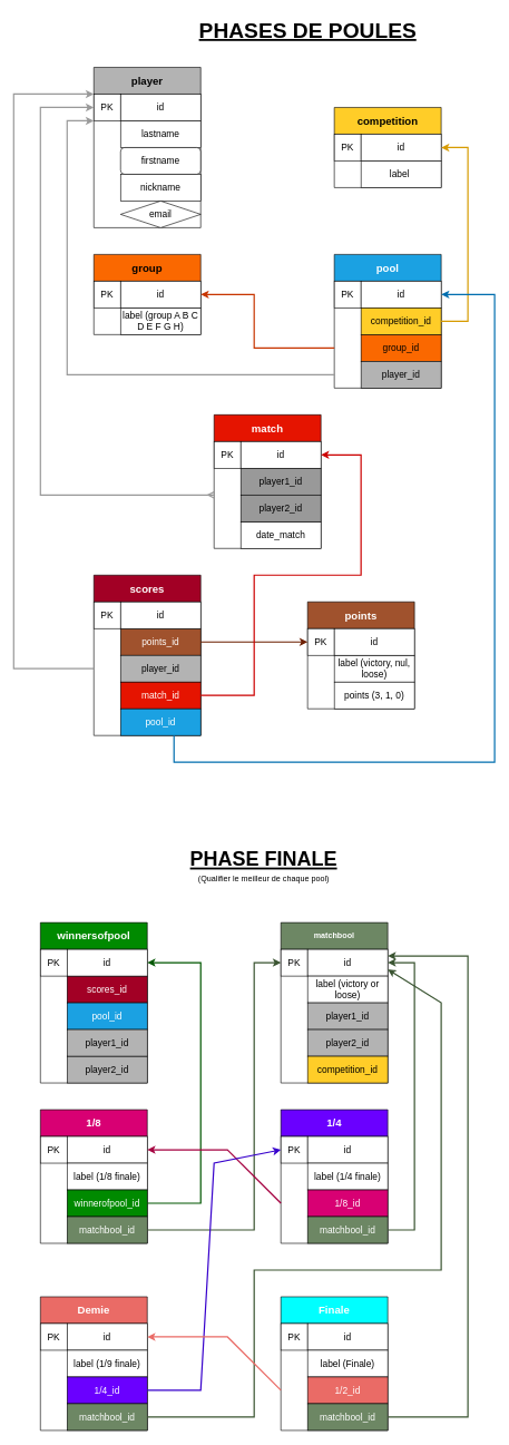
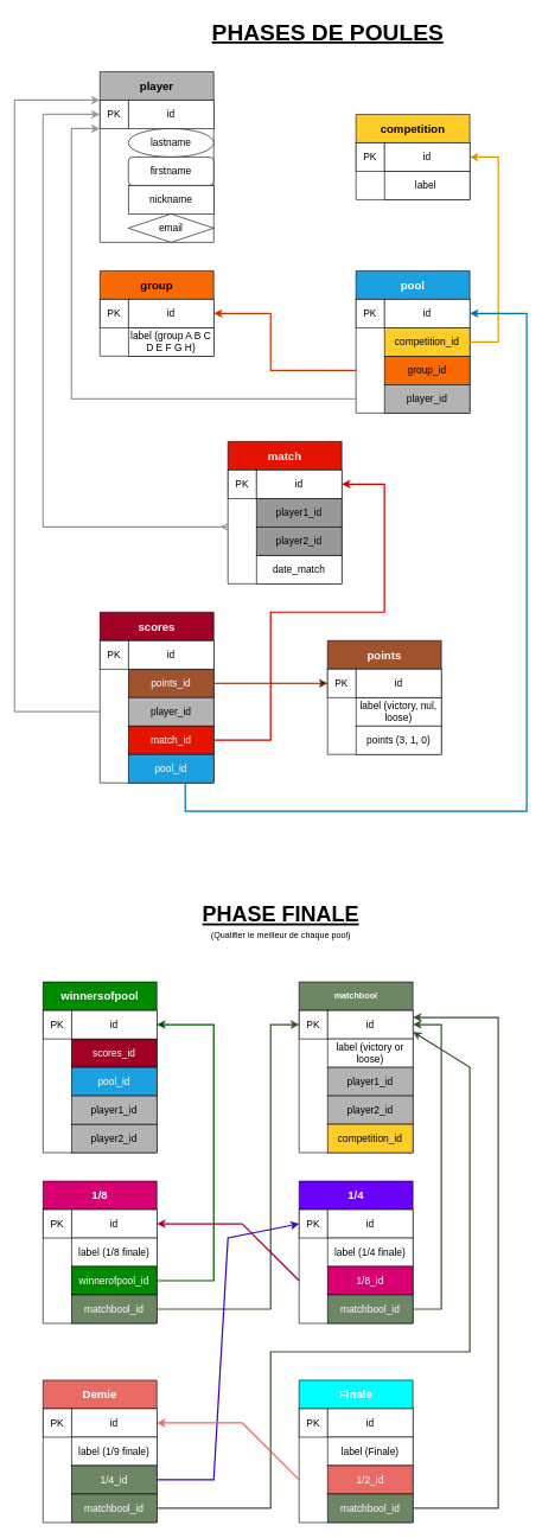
- <mxCell id="4" value="&lt;font style=&quot;font-size: 14px;&quot;&gt;lastname&lt;/font&gt;" style="whiteSpace=wrap;html=1;" parent="2" vertex="1"><mxGeometry x="40" y="80" width="120" height="40" as="geometry" /></mxCell>
+ <mxCell id="4" value="&lt;font style=&quot;font-size: 14px;&quot;&gt;lastname&lt;/font&gt;" style="ellipse;whiteSpace=wrap;html=1;" parent="2" vertex="1"><mxGeometry x="40" y="80" width="120" height="40" as="geometry" /></mxCell>
- <mxCell id="71" value="&lt;font style=&quot;font-size: 14px;&quot;&gt;1/4_id&lt;/font&gt;" style="whiteSpace=wrap;html=1;fillColor=#6a00ff;fontColor=#ffffff;strokeColor=#000000;" parent="67" vertex="1"><mxGeometry x="40" y="120" width="120" height="40" as="geometry" /></mxCell>
+ <mxCell id="71" value="&lt;font style=&quot;font-size: 14px;&quot;&gt;1/4_id&lt;/font&gt;" style="whiteSpace=wrap;html=1;fillColor=#6d8764;fontColor=#ffffff;strokeColor=#000000;" parent="67" vertex="1"><mxGeometry x="40" y="120" width="120" height="40" as="geometry" /></mxCell>
